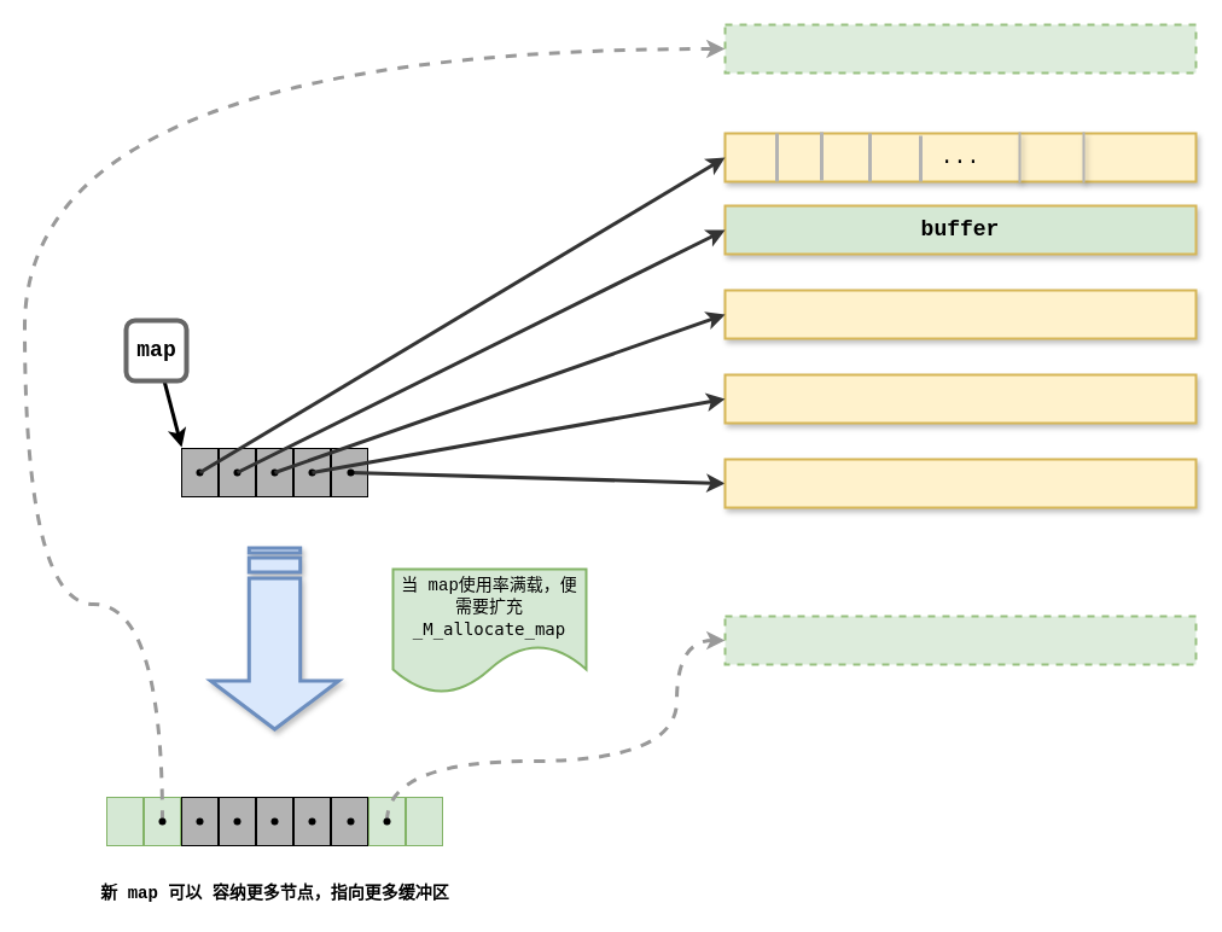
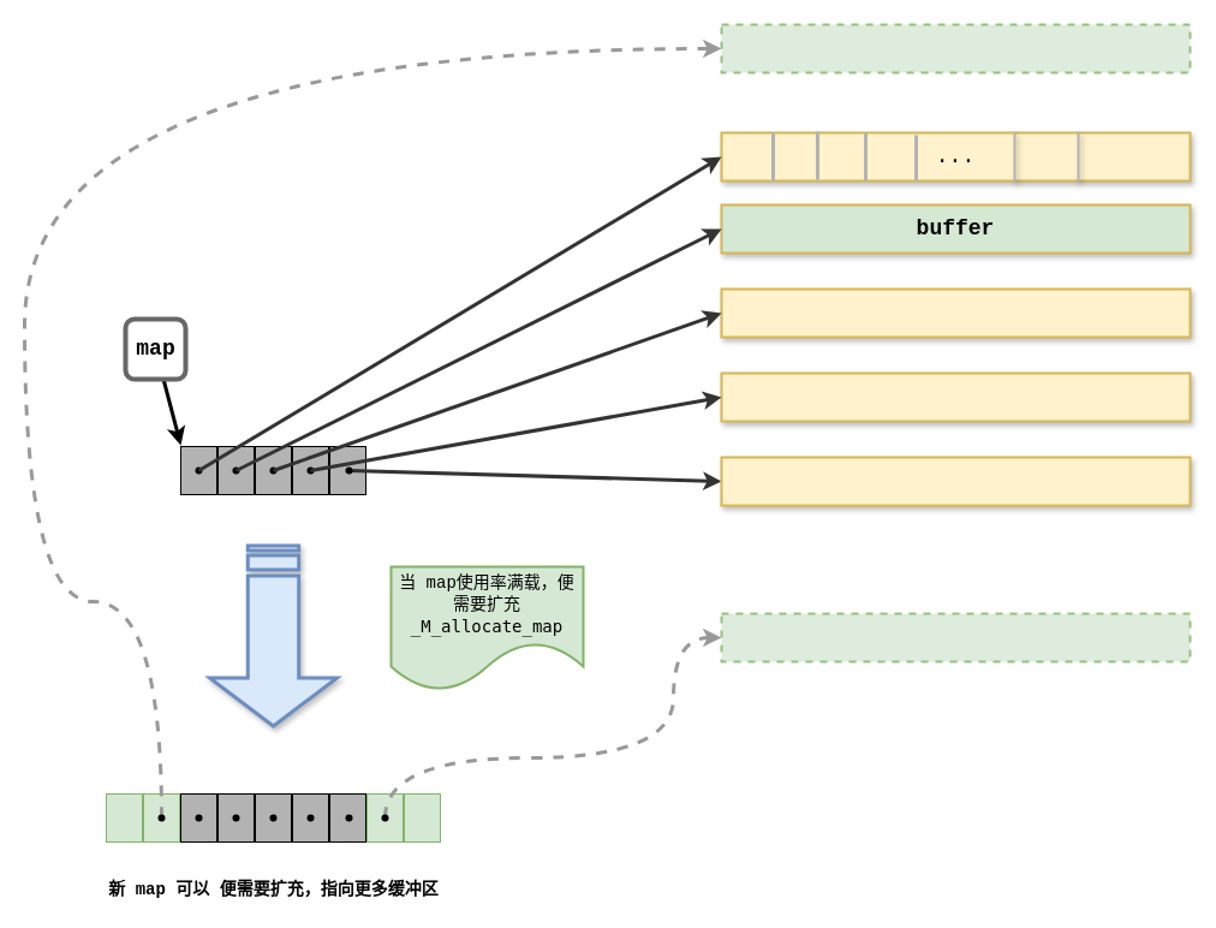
- <mxCell id="51" value="&lt;font style=&quot;font-size: 14px&quot; face=&quot;Courier New&quot;&gt;&lt;b&gt;新 map 可以 容纳更多节点，指向更多缓冲区&lt;/b&gt;&lt;/font&gt;" style="text;html=1;align=center;verticalAlign=middle;resizable=0;points=[];autosize=1;strokeColor=none;" parent="1" vertex="1"><mxGeometry x="77" y="730" width="300" height="20" as="geometry" /></mxCell>
+ <mxCell id="51" value="&lt;font style=&quot;font-size: 14px&quot; face=&quot;Courier New&quot;&gt;&lt;b&gt;新 map 可以 便需要扩充，指向更多缓冲区&lt;/b&gt;&lt;/font&gt;" style="text;html=1;align=center;verticalAlign=middle;resizable=0;points=[];autosize=1;strokeColor=none;" parent="1" vertex="1"><mxGeometry x="77" y="730" width="300" height="20" as="geometry" /></mxCell>
